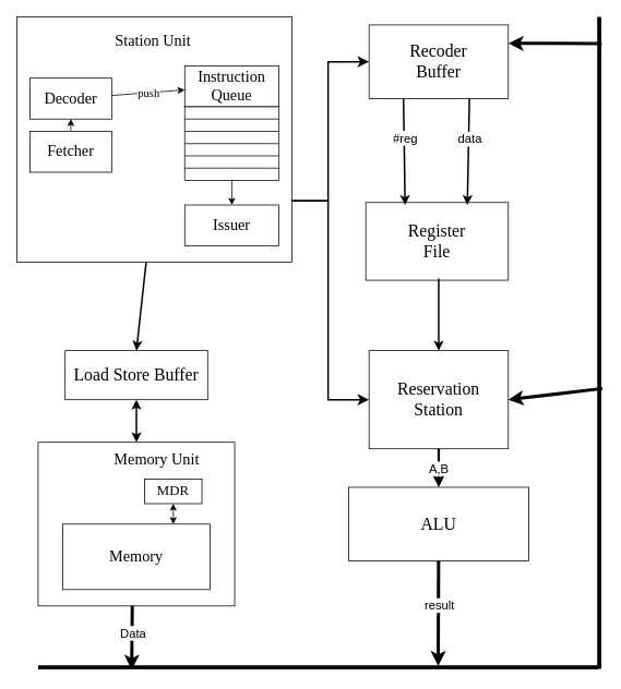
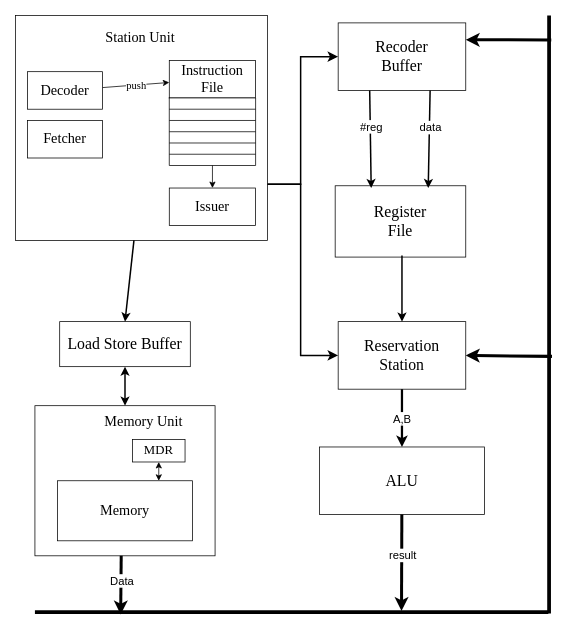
- <mxCell id="8" value="Instruction&lt;br&gt;Queue" style="rounded=0;whiteSpace=wrap;html=1;fontFamily=Times New Roman;fontSize=19;" parent="1" vertex="1"><mxGeometry x="225" y="80" width="115" height="50" as="geometry" /></mxCell>
+ <mxCell id="8" value="Instruction&lt;br&gt;File" style="rounded=0;whiteSpace=wrap;html=1;fontFamily=Times New Roman;fontSize=19;" parent="1" vertex="1"><mxGeometry x="225" y="80" width="115" height="50" as="geometry" /></mxCell>
- <mxCell id="4" value="" style="edgeStyle=none;html=1;fontFamily=Times New Roman;fontSize=19;" parent="1" source="5" target="7" edge="1"><mxGeometry relative="1" as="geometry" /></mxCell>
- <mxCell id="24" value="&lt;font style=&quot;font-size: 21px;&quot;&gt;Reservation&lt;br&gt;Station&lt;br&gt;&lt;/font&gt;" style="rounded=0;whiteSpace=wrap;html=1;fontFamily=Times New Roman;fontSize=14;" parent="1" vertex="1"><mxGeometry x="450" y="428" width="170" height="120" as="geometry" /></mxCell>
+ <mxCell id="24" value="&lt;font style=&quot;font-size: 21px;&quot;&gt;Reservation&lt;br&gt;Station&lt;br&gt;&lt;/font&gt;" style="rounded=0;whiteSpace=wrap;html=1;fontFamily=Times New Roman;fontSize=14;" parent="1" vertex="1"><mxGeometry x="450" y="428" width="170" height="90" as="geometry" /></mxCell>
